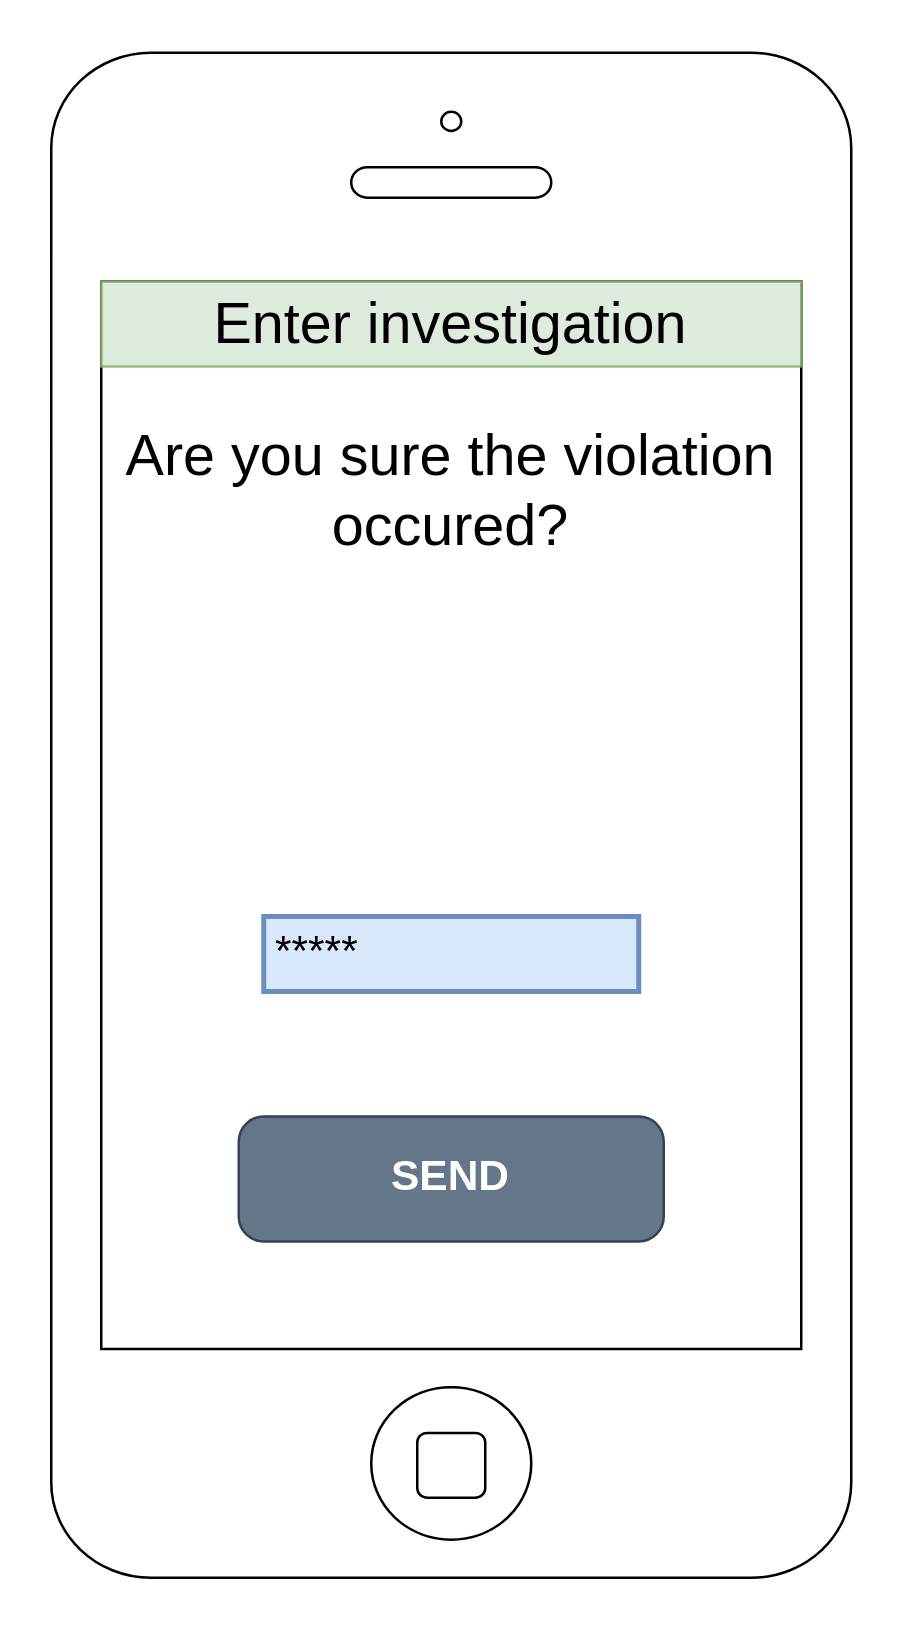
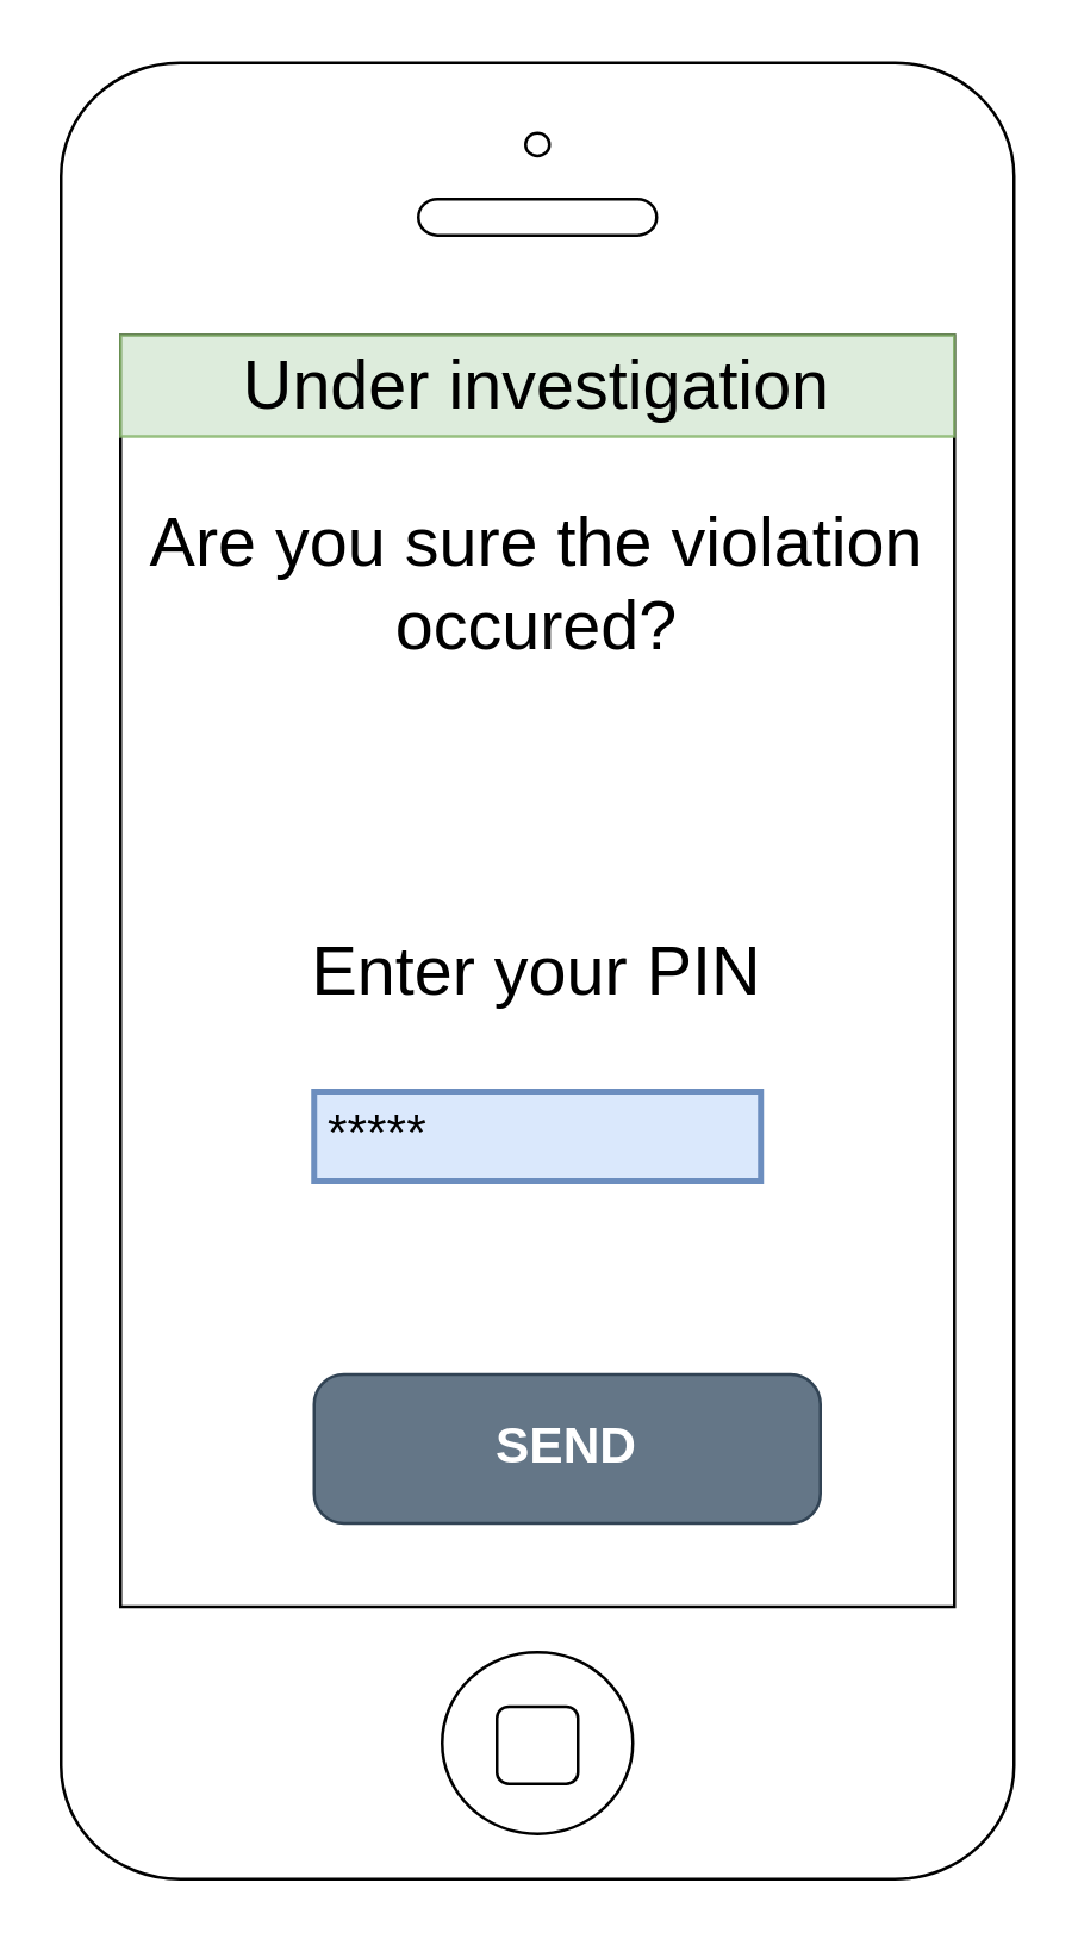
- <mxCell id="3" value="Enter investigation" style="text;html=1;strokeColor=#82b366;fillColor=#d5e8d4;align=center;verticalAlign=middle;whiteSpace=wrap;rounded=0;fontSize=23;opacity=80;" vertex="1" parent="1"><mxGeometry x="40" y="112" width="280" height="34" as="geometry" /></mxCell>
+ <mxCell id="3" value="Under investigation" style="text;html=1;strokeColor=#82b366;fillColor=#d5e8d4;align=center;verticalAlign=middle;whiteSpace=wrap;rounded=0;fontSize=23;opacity=80;" vertex="1" parent="1"><mxGeometry x="40" y="112" width="280" height="34" as="geometry" /></mxCell>
+ <mxCell id="5" value="Enter your PIN" style="text;html=1;strokeColor=none;fillColor=none;align=center;verticalAlign=middle;whiteSpace=wrap;rounded=0;fontSize=23;opacity=80;" vertex="1" parent="1"><mxGeometry x="40" y="315.5" width="280" height="20" as="geometry" /></mxCell>
- <mxCell id="7" value="SEND" style="strokeWidth=1;shadow=0;dashed=0;align=center;html=1;shape=mxgraph.mockup.buttons.button;strokeColor=#314354;mainText=;buttonStyle=round;fontSize=17;fontStyle=1;fillColor=#647687;whiteSpace=wrap;fontColor=#ffffff;" vertex="1" parent="1"><mxGeometry x="95" y="446" width="170" height="50" as="geometry" /></mxCell>
+ <mxCell id="7" value="SEND" style="strokeWidth=1;shadow=0;dashed=0;align=center;html=1;shape=mxgraph.mockup.buttons.button;strokeColor=#314354;mainText=;buttonStyle=round;fontSize=17;fontStyle=1;fillColor=#647687;whiteSpace=wrap;fontColor=#ffffff;" vertex="1" parent="1"><mxGeometry x="105" y="461" width="170" height="50" as="geometry" /></mxCell>
